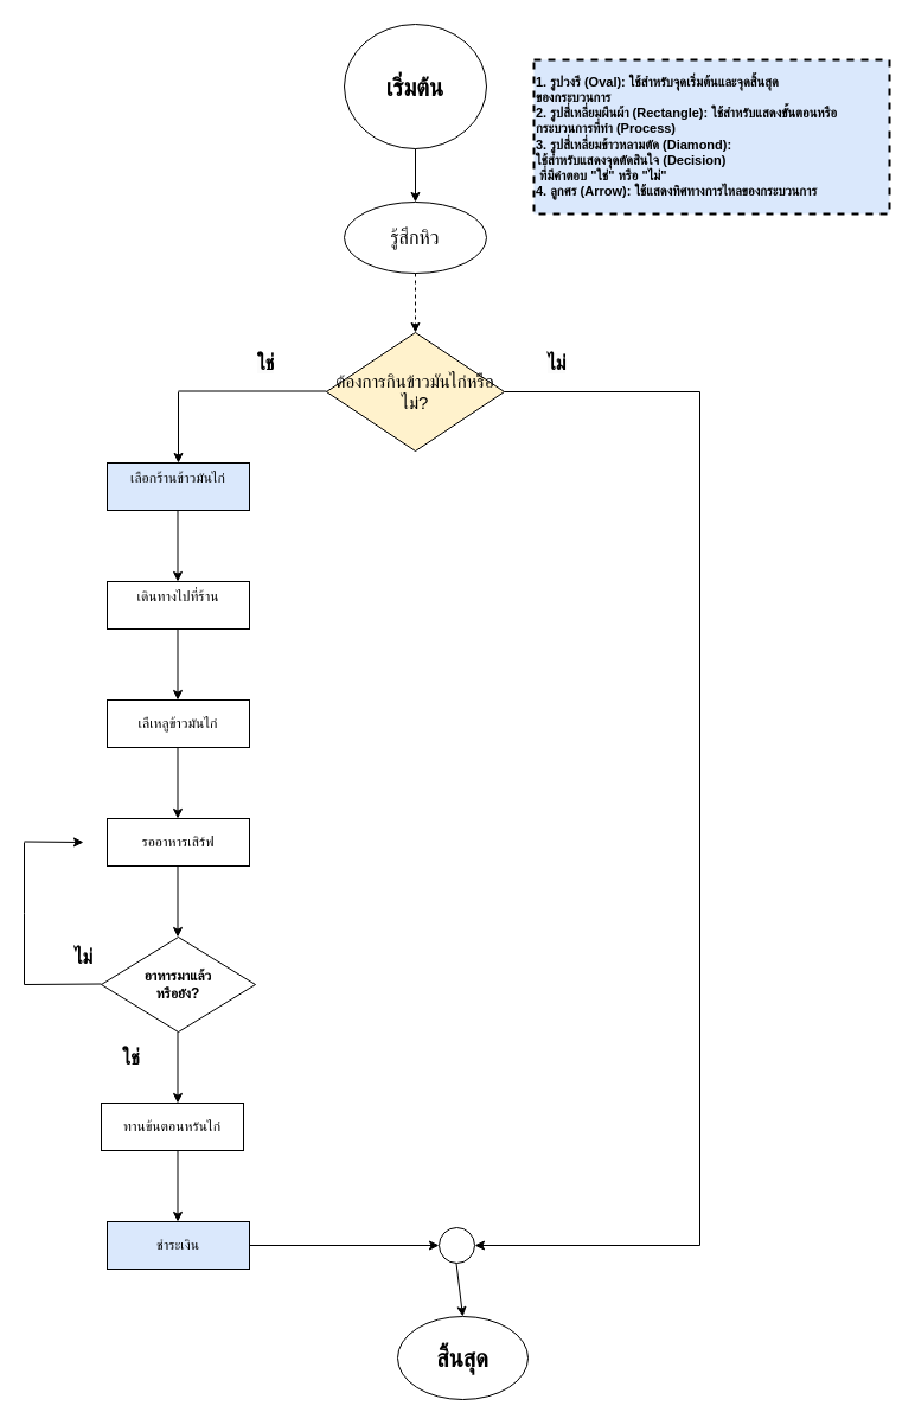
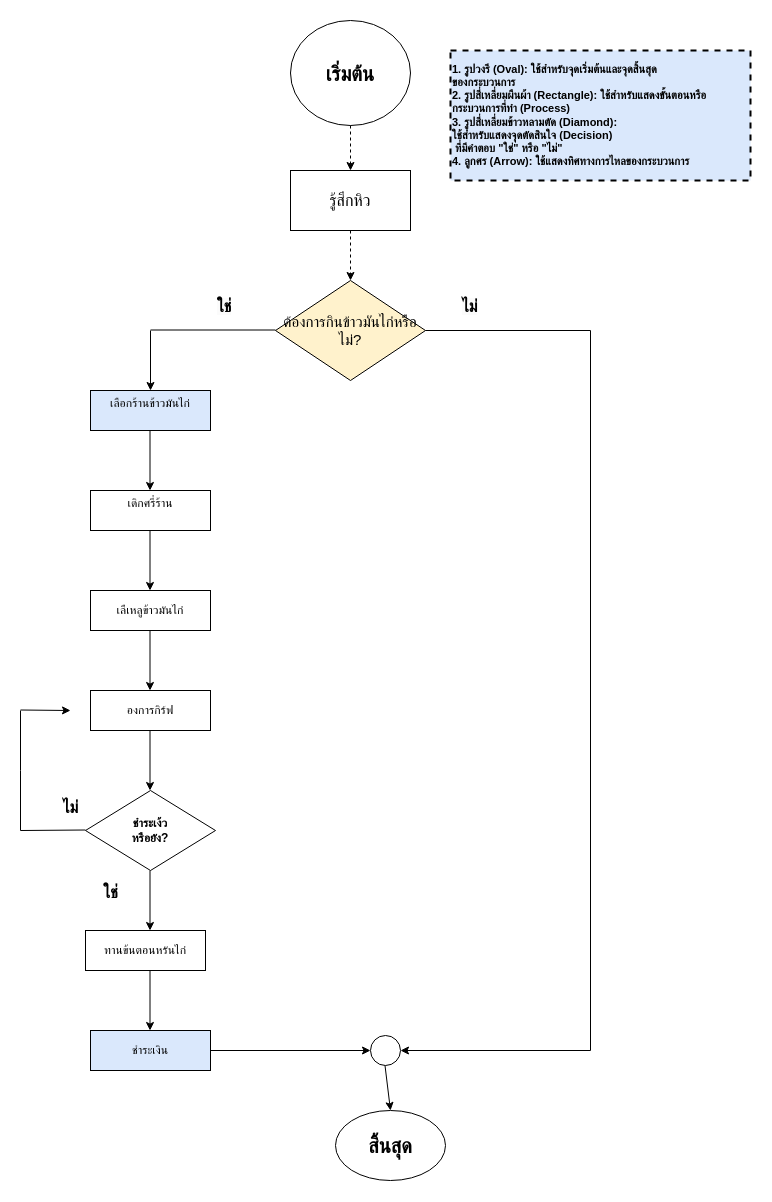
- <mxCell id="6" value="" style="endArrow=classic;html=1;rounded=0;entryX=0.5;entryY=0;entryDx=0;entryDy=0;exitX=0.5;exitY=1;exitDx=0;exitDy=0;" edge="1" parent="1" source="2" target="3"><mxGeometry width="50" height="50" relative="1" as="geometry"><mxPoint x="325" y="160" as="sourcePoint" /><mxPoint x="375" y="110" as="targetPoint" /></mxGeometry></mxCell>
+ <mxCell id="6" value="" style="endArrow=classic;html=1;rounded=0;entryX=0.5;entryY=0;entryDx=0;entryDy=0;exitX=0.5;exitY=1;exitDx=0;exitDy=0;dashed=1;" edge="1" parent="1" source="2" target="3"><mxGeometry width="50" height="50" relative="1" as="geometry"><mxPoint x="325" y="160" as="sourcePoint" /><mxPoint x="375" y="110" as="targetPoint" /></mxGeometry></mxCell>
- <mxCell id="3" value="&lt;font style=&quot;font-size: 16px;&quot;&gt;รู้สึกหิว&lt;/font&gt;" style="ellipse;whiteSpace=wrap;html=1;" vertex="1" parent="1"><mxGeometry x="290" y="170" width="120" height="60" as="geometry" /></mxCell>
+ <mxCell id="3" value="&lt;font style=&quot;font-size: 16px;&quot;&gt;รู้สึกหิว&lt;/font&gt;" style="rounded=0;whiteSpace=wrap;html=1;" vertex="1" parent="1"><mxGeometry x="290" y="170" width="120" height="60" as="geometry" /></mxCell>
- <mxCell id="12" value="&#10;เดินทางไปที่ร้าน&#10;&#10;" style="rounded=0;whiteSpace=wrap;html=1;" vertex="1" parent="1"><mxGeometry x="90" y="490" width="120" height="40" as="geometry" /></mxCell>
+ <mxCell id="12" value="&#10;เดิกศรี่ร้าน&#10;&#10;" style="rounded=0;whiteSpace=wrap;html=1;" vertex="1" parent="1"><mxGeometry x="90" y="490" width="120" height="40" as="geometry" /></mxCell>
- <mxCell id="16" value="รออาหารเสิร์ฟ" style="rounded=0;whiteSpace=wrap;html=1;" vertex="1" parent="1"><mxGeometry x="90" y="690" width="120" height="40" as="geometry" /></mxCell>
+ <mxCell id="16" value="องการกิร์ฟ" style="rounded=0;whiteSpace=wrap;html=1;" vertex="1" parent="1"><mxGeometry x="90" y="690" width="120" height="40" as="geometry" /></mxCell>
- <mxCell id="18" value="&lt;br&gt;&lt;strong&gt;อาหารมาแล้ว&lt;/strong&gt;&lt;div&gt;&lt;strong&gt;หรือยัง?&lt;/strong&gt; &lt;br&gt;&lt;br&gt;&lt;/div&gt;" style="rhombus;whiteSpace=wrap;html=1;" vertex="1" parent="1"><mxGeometry x="85" y="790" width="130" height="80" as="geometry" /></mxCell>
+ <mxCell id="18" value="&lt;br&gt;&lt;strong&gt;ชำระเง้ว&lt;/strong&gt;&lt;div&gt;&lt;strong&gt;หรือยัง?&lt;/strong&gt; &lt;br&gt;&lt;br&gt;&lt;/div&gt;" style="rhombus;whiteSpace=wrap;html=1;" vertex="1" parent="1"><mxGeometry x="85" y="790" width="130" height="80" as="geometry" /></mxCell>
